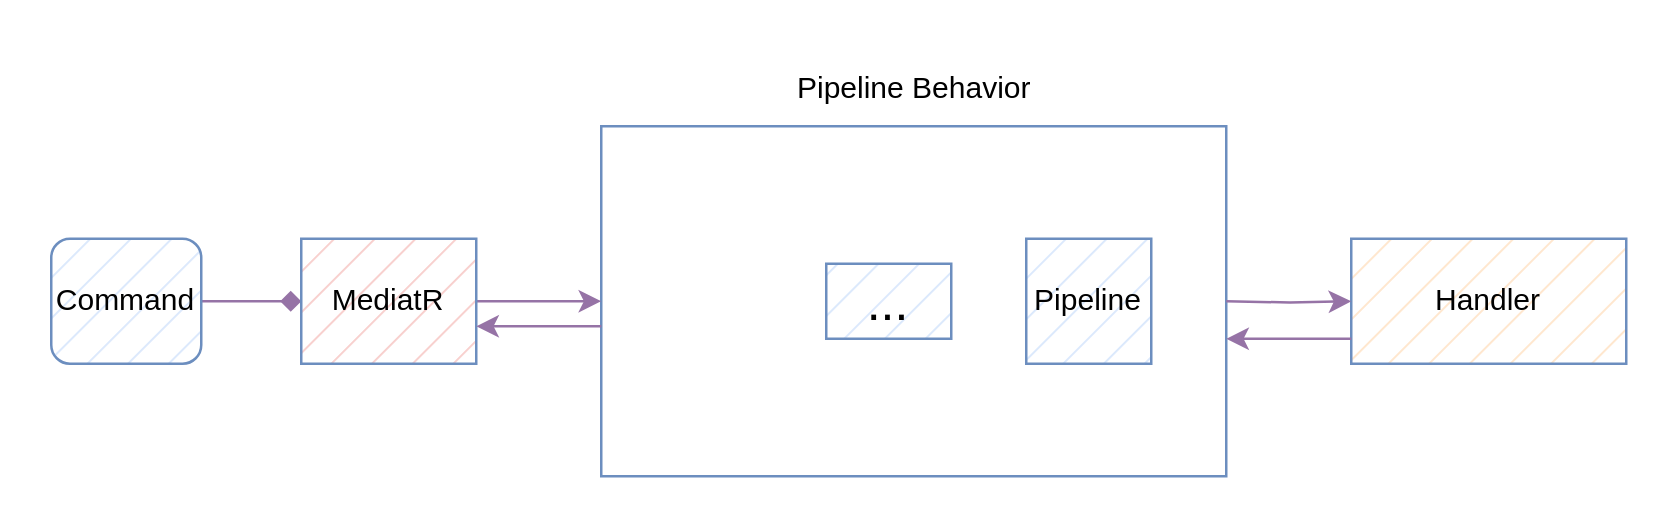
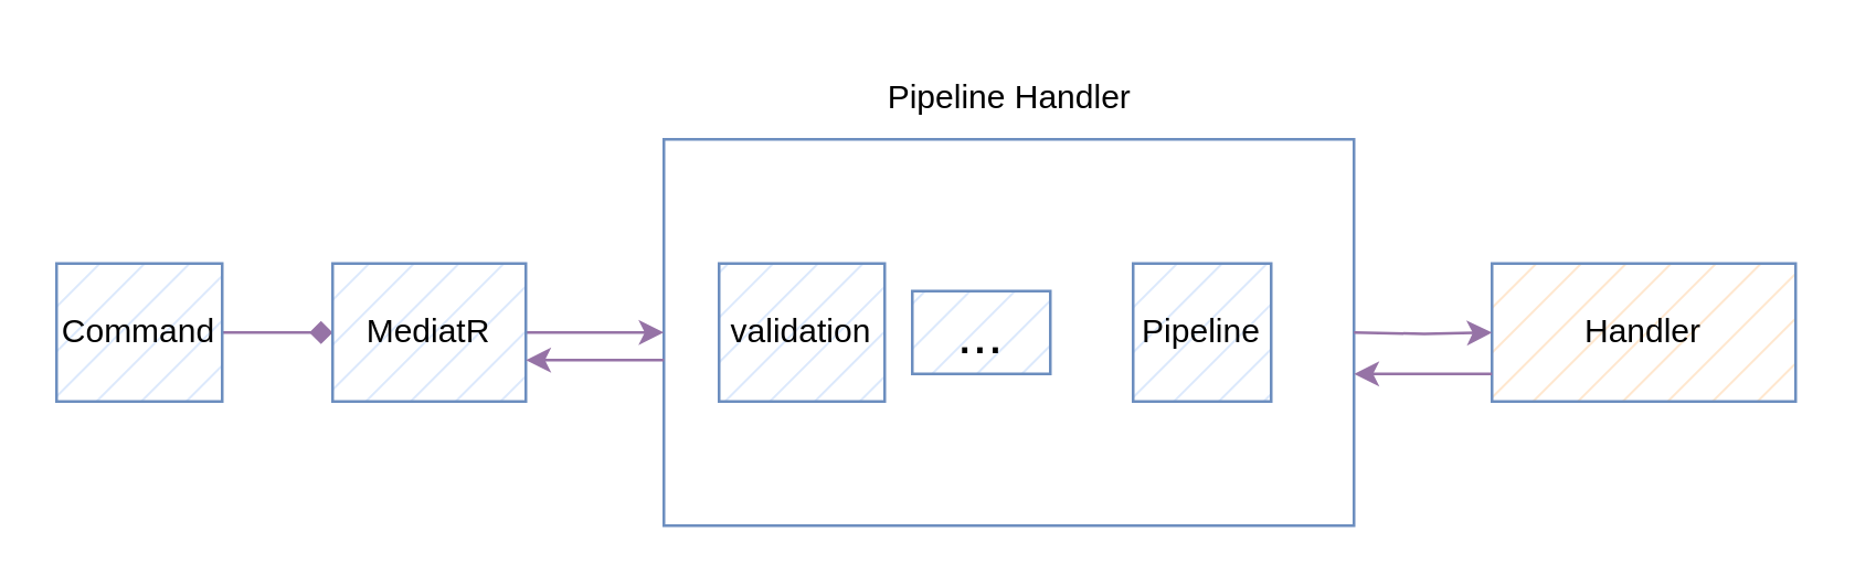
- <mxCell id="6" value="Pipeline Behavior" style="text;html=1;align=center;verticalAlign=middle;resizable=0;points=[];autosize=1;strokeColor=none;fillColor=none;" vertex="1" parent="1"><mxGeometry x="305" y="20" width="120" height="30" as="geometry" /></mxCell>
+ <mxCell id="6" value="Pipeline Handler" style="text;html=1;align=center;verticalAlign=middle;resizable=0;points=[];autosize=1;strokeColor=none;fillColor=none;" vertex="1" parent="1"><mxGeometry x="305" y="20" width="120" height="30" as="geometry" /></mxCell>
- <mxCell id="3" value="Command" style="html=1;whiteSpace=wrap;fillColor=#dae8fc;strokeColor=#6c8ebf;fillStyle=hatch;rounded=1;" vertex="1" parent="1"><mxGeometry x="20" y="95" width="60" height="50" as="geometry" /></mxCell>
+ <mxCell id="3" value="Command" style="html=1;whiteSpace=wrap;fillColor=#dae8fc;strokeColor=#6c8ebf;fillStyle=hatch;" vertex="1" parent="1"><mxGeometry x="20" y="95" width="60" height="50" as="geometry" /></mxCell>
- <mxCell id="11" value="MediatR" style="html=1;whiteSpace=wrap;fillColor=#f8cecc;strokeColor=#6c8ebf;fillStyle=hatch;" vertex="1" parent="1"><mxGeometry x="120" y="95" width="70" height="50" as="geometry" /></mxCell>
+ <mxCell id="11" value="MediatR" style="html=1;whiteSpace=wrap;fillColor=#dae8fc;strokeColor=#6c8ebf;fillStyle=hatch;" vertex="1" parent="1"><mxGeometry x="120" y="95" width="70" height="50" as="geometry" /></mxCell>
+ <mxCell id="7" value="validation" style="html=1;whiteSpace=wrap;fillColor=#dae8fc;strokeColor=#6c8ebf;fillStyle=hatch;" vertex="1" parent="1"><mxGeometry x="260" y="95" width="60" height="50" as="geometry" /></mxCell>
